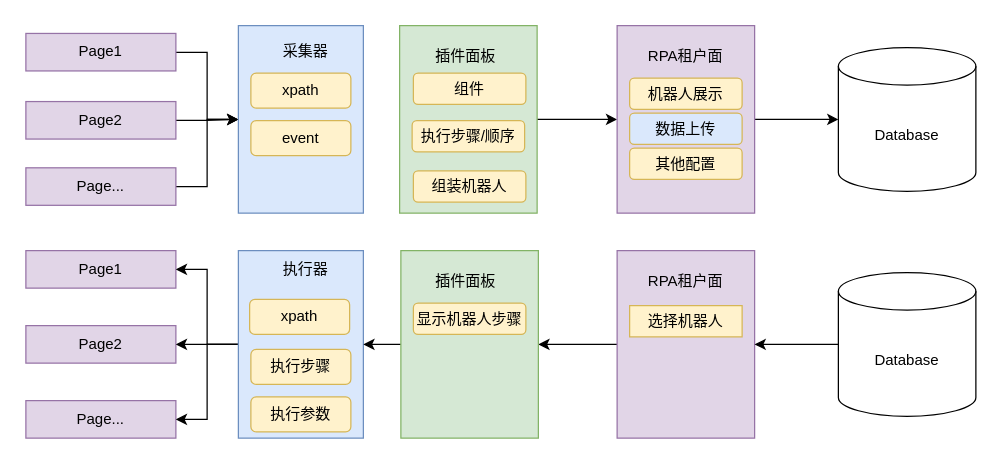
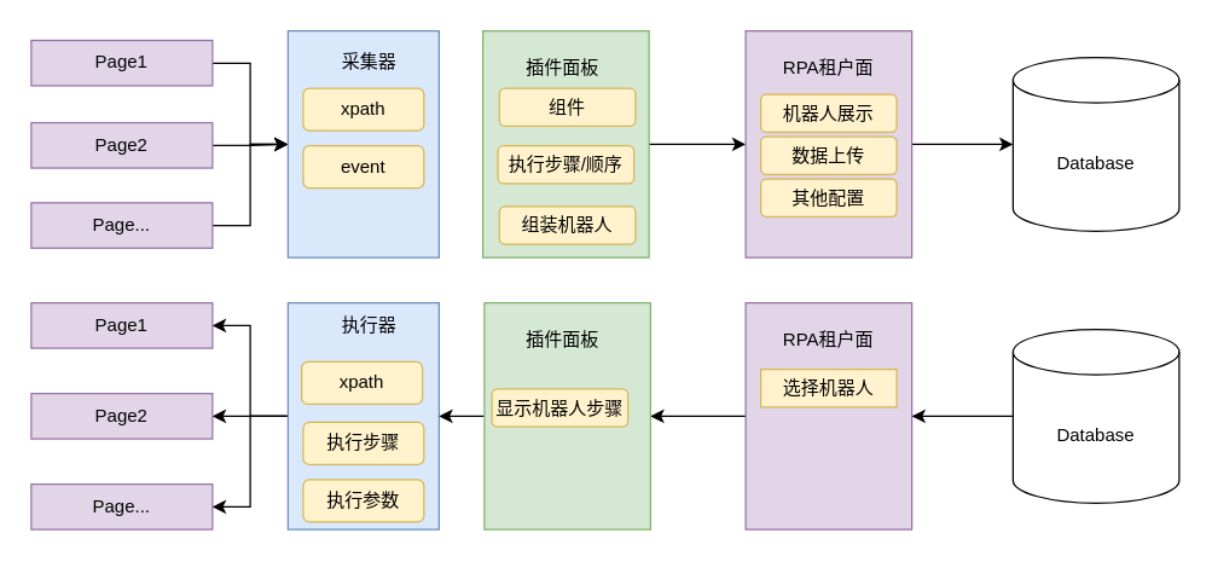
- <mxCell id="18" value="数据上传" style="rounded=1;whiteSpace=wrap;html=1;fillColor=#dae8fc;strokeColor=#d6b656;" parent="1" vertex="1"><mxGeometry x="503" y="90" width="90" height="25" as="geometry" /></mxCell>
+ <mxCell id="18" value="数据上传" style="rounded=1;whiteSpace=wrap;html=1;fillColor=#fff2cc;strokeColor=#d6b656;" parent="1" vertex="1"><mxGeometry x="503" y="90" width="90" height="25" as="geometry" /></mxCell>
- <mxCell id="39" value="显示机器人步骤" style="rounded=1;whiteSpace=wrap;html=1;fillColor=#fff2cc;strokeColor=#d6b656;" parent="1" vertex="1"><mxGeometry x="330" y="242" width="90" height="25" as="geometry" /></mxCell>
+ <mxCell id="39" value="显示机器人步骤" style="rounded=1;whiteSpace=wrap;html=1;fillColor=#fff2cc;strokeColor=#d6b656;" parent="1" vertex="1"><mxGeometry x="325" y="257" width="90" height="25" as="geometry" /></mxCell>
